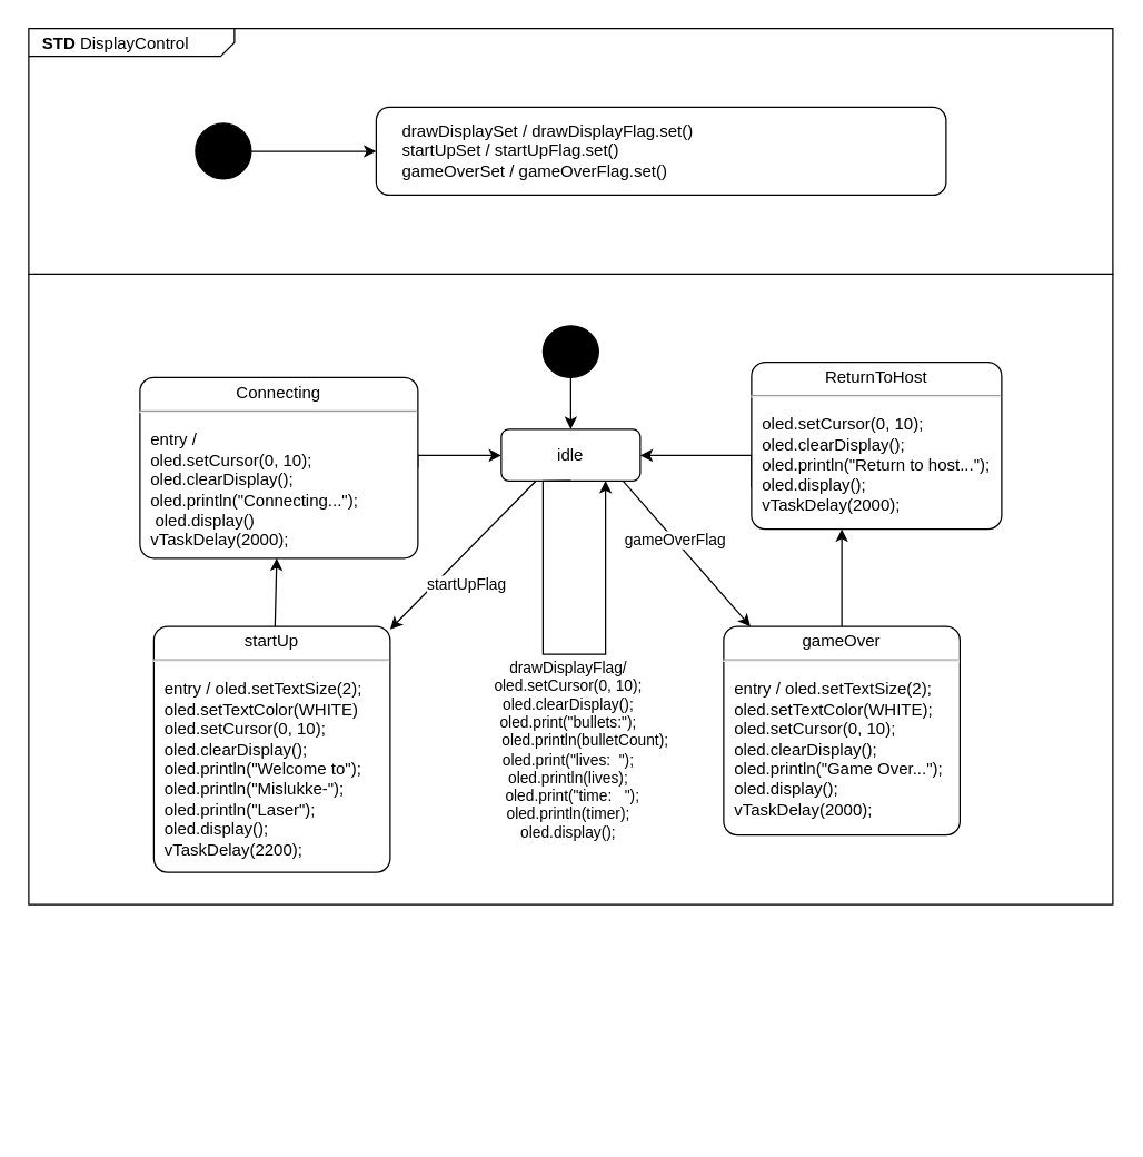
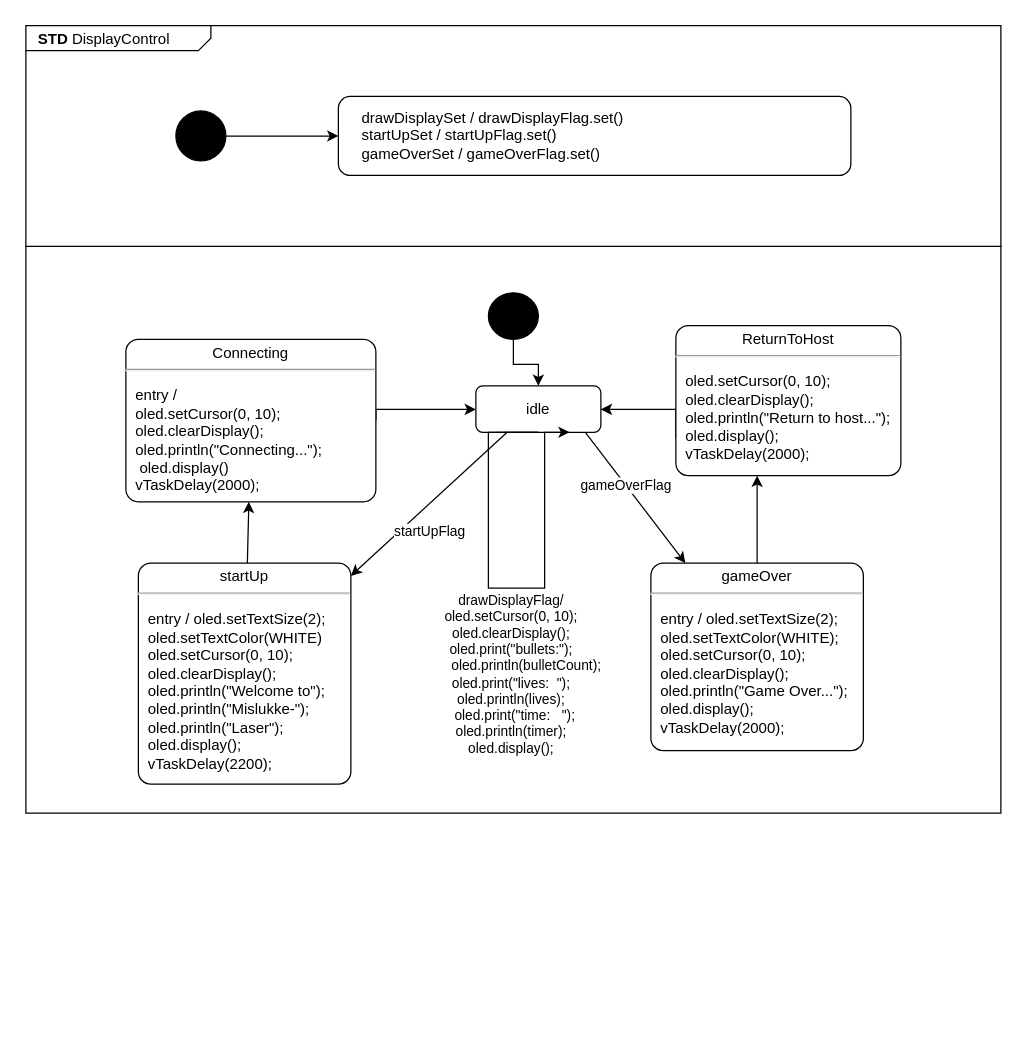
- <mxCell id="10" value="idle" style="shape=rect;rounded=1;html=1;whiteSpace=wrap;align=center;" parent="2" vertex="1"><mxGeometry x="340" y="288.118" width="100" height="37.176" as="geometry" /></mxCell>
+ <mxCell id="10" value="idle" style="shape=rect;rounded=1;html=1;whiteSpace=wrap;align=center;" parent="2" vertex="1"><mxGeometry x="360" y="288.118" width="100" height="37.176" as="geometry" /></mxCell>
